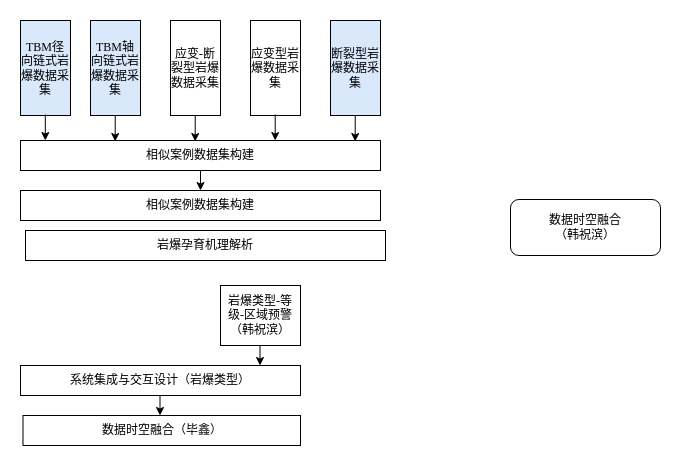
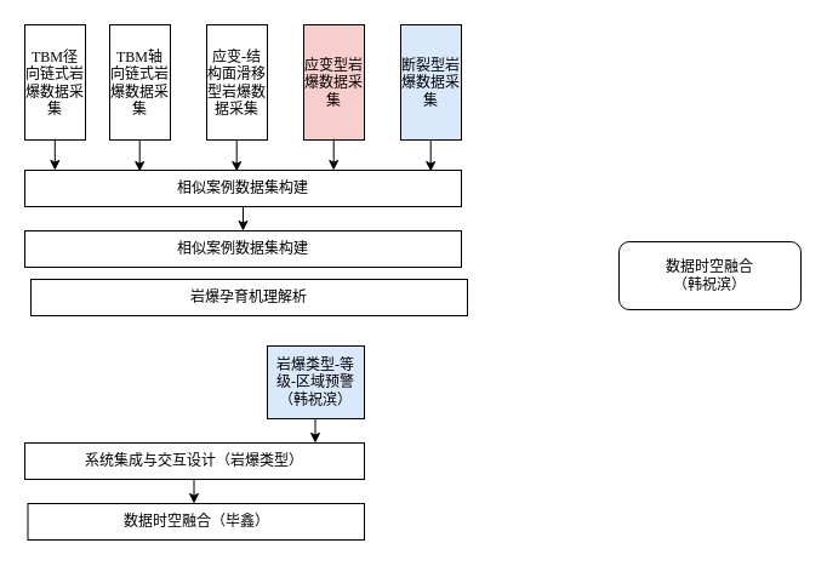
- <mxCell id="9" value="&lt;font face=&quot;仿宋_GB2312&quot;&gt;TBM径向链式岩爆数据采集&lt;/font&gt;" style="rounded=0;whiteSpace=wrap;html=1;fillColor=#dae8fc;" parent="1" vertex="1"><mxGeometry x="20" y="20" width="50" height="95" as="geometry" /></mxCell>
+ <mxCell id="9" value="&lt;font face=&quot;仿宋_GB2312&quot;&gt;TBM径向链式岩爆数据采集&lt;/font&gt;" style="rounded=0;whiteSpace=wrap;html=1;" parent="1" vertex="1"><mxGeometry x="20" y="20" width="50" height="95" as="geometry" /></mxCell>
- <mxCell id="10" value="&lt;font face=&quot;仿宋_GB2312&quot;&gt;TBM轴向链式岩爆数据采集&lt;/font&gt;" style="rounded=0;whiteSpace=wrap;html=1;fillColor=#dae8fc;" parent="1" vertex="1"><mxGeometry x="90" y="20" width="50" height="95" as="geometry" /></mxCell>
+ <mxCell id="10" value="&lt;font face=&quot;仿宋_GB2312&quot;&gt;TBM轴向链式岩爆数据采集&lt;/font&gt;" style="rounded=0;whiteSpace=wrap;html=1;" parent="1" vertex="1"><mxGeometry x="90" y="20" width="50" height="95" as="geometry" /></mxCell>
- <mxCell id="12" value="&lt;font face=&quot;仿宋_GB2312&quot;&gt;应变型岩爆数据采集&lt;/font&gt;" style="rounded=0;whiteSpace=wrap;html=1;" parent="1" vertex="1"><mxGeometry x="250" y="20" width="50" height="95" as="geometry" /></mxCell>
+ <mxCell id="12" value="&lt;font face=&quot;仿宋_GB2312&quot;&gt;应变型岩爆数据采集&lt;/font&gt;" style="rounded=0;whiteSpace=wrap;html=1;fillColor=#f8cecc;" parent="1" vertex="1"><mxGeometry x="250" y="20" width="50" height="95" as="geometry" /></mxCell>
- <mxCell id="11" value="&lt;font face=&quot;仿宋_GB2312&quot;&gt;应变-断裂型岩爆数据采集&lt;/font&gt;" style="rounded=0;whiteSpace=wrap;html=1;" parent="1" vertex="1"><mxGeometry x="170" y="20" width="50" height="95" as="geometry" /></mxCell>
+ <mxCell id="11" value="&lt;font face=&quot;仿宋_GB2312&quot;&gt;应变-结构面滑移型岩爆数据采集&lt;/font&gt;" style="rounded=0;whiteSpace=wrap;html=1;" parent="1" vertex="1"><mxGeometry x="170" y="20" width="50" height="95" as="geometry" /></mxCell>
- <mxCell id="4" value="&lt;font face=&quot;仿宋_GB2312&quot;&gt;岩爆类型-等级-区域预警&lt;/font&gt;&lt;div&gt;&lt;font face=&quot;仿宋_GB2312&quot;&gt;（韩祝滨）&lt;/font&gt;&lt;/div&gt;" style="rounded=0;whiteSpace=wrap;html=1;" parent="1" vertex="1"><mxGeometry x="220" y="285" width="80" height="60" as="geometry" /></mxCell>
+ <mxCell id="4" value="&lt;font face=&quot;仿宋_GB2312&quot;&gt;岩爆类型-等级-区域预警&lt;/font&gt;&lt;div&gt;&lt;font face=&quot;仿宋_GB2312&quot;&gt;（韩祝滨）&lt;/font&gt;&lt;/div&gt;" style="rounded=0;whiteSpace=wrap;html=1;fillColor=#dae8fc;" parent="1" vertex="1"><mxGeometry x="220" y="285" width="80" height="60" as="geometry" /></mxCell>
